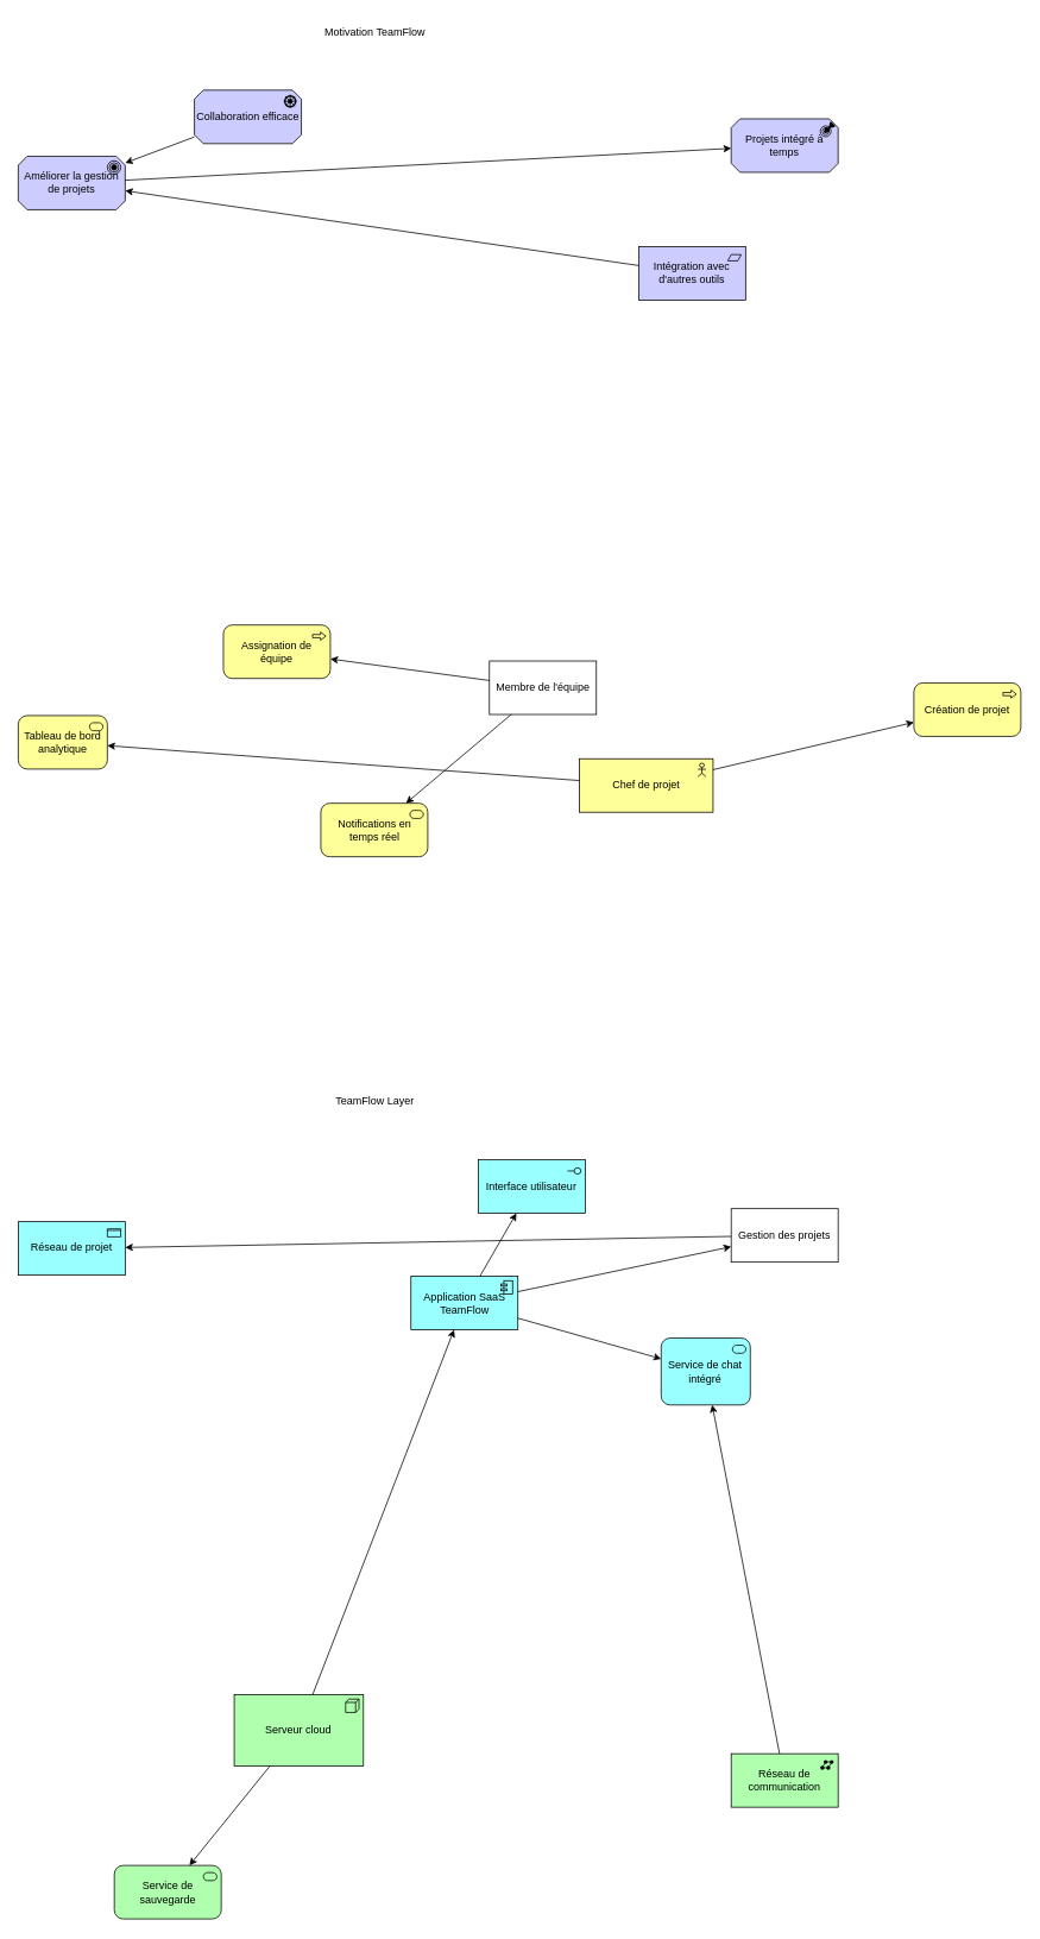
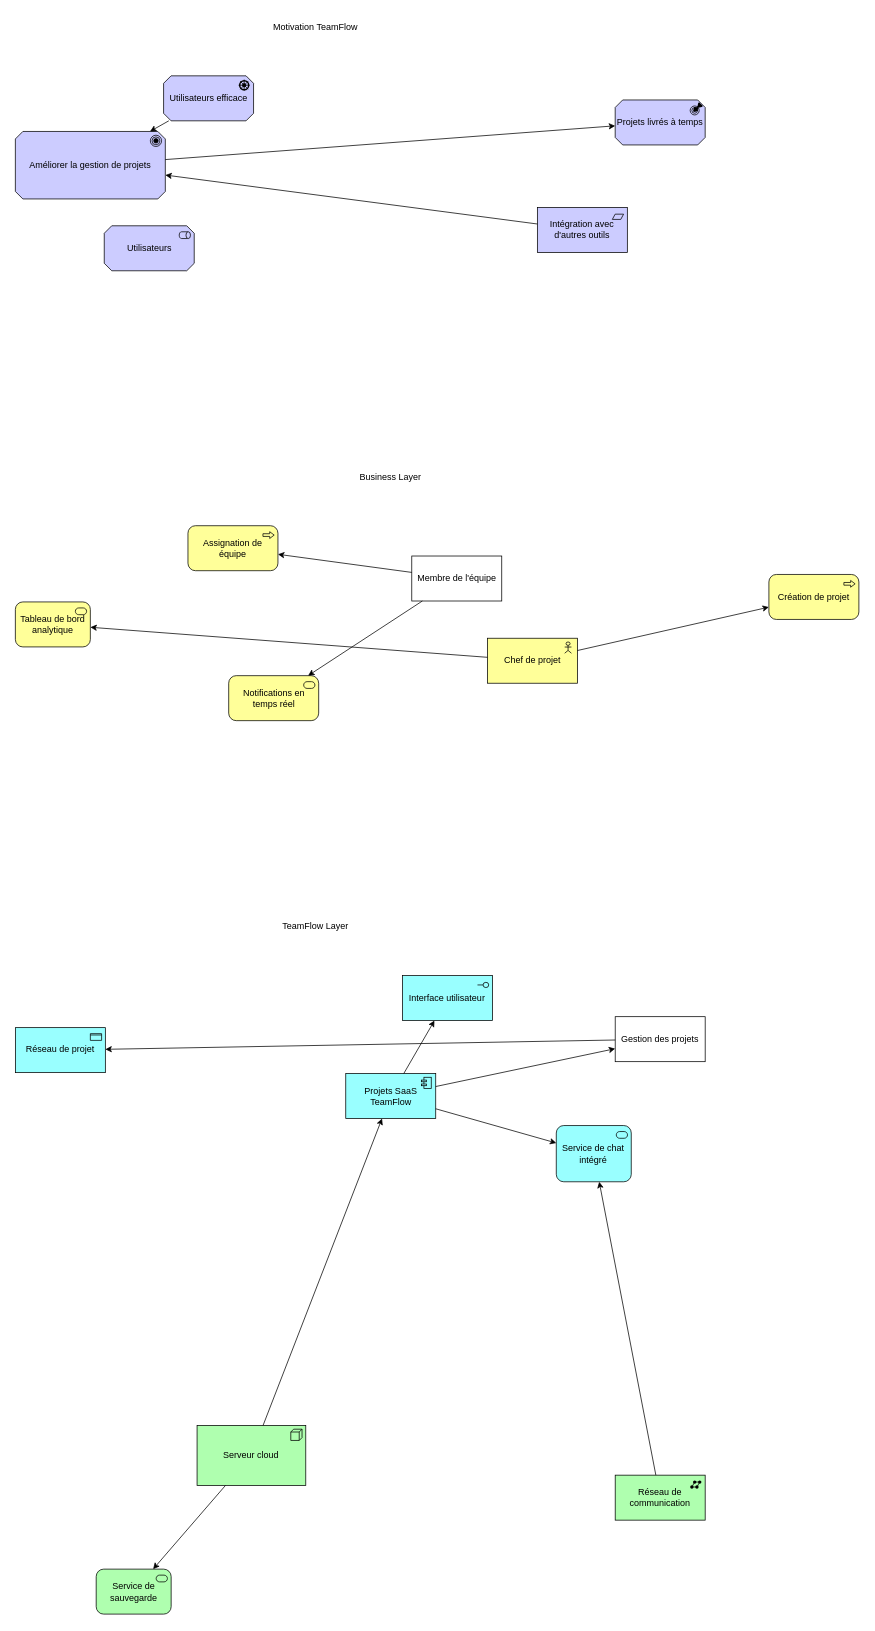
- <mxCell id="4" value="Collaboration efficace" style="html=1;outlineConnect=0;whiteSpace=wrap;fillColor=#CCCCFF;shape=mxgraph.archimate3.application;appType=driver;archiType=oct;" vertex="1" parent="1"><mxGeometry x="217.673" y="100" width="120" height="60" as="geometry" /></mxCell>
+ <mxCell id="4" value="Utilisateurs efficace" style="html=1;outlineConnect=0;whiteSpace=wrap;fillColor=#CCCCFF;shape=mxgraph.archimate3.application;appType=driver;archiType=oct;" vertex="1" parent="1"><mxGeometry x="217.673" y="100" width="120" height="60" as="geometry" /></mxCell>
- <mxCell id="6" value="Projets intégré à temps" style="html=1;outlineConnect=0;whiteSpace=wrap;fillColor=#CCCCFF;shape=mxgraph.archimate3.application;appType=outcome;archiType=oct;" vertex="1" parent="1"><mxGeometry x="820" y="132.174" width="120" height="60" as="geometry" /></mxCell>
+ <mxCell id="6" value="Projets livrés à temps" style="html=1;outlineConnect=0;whiteSpace=wrap;fillColor=#CCCCFF;shape=mxgraph.archimate3.application;appType=outcome;archiType=oct;" vertex="1" parent="1"><mxGeometry x="820" y="132.174" width="120" height="60" as="geometry" /></mxCell>
- <mxCell id="5" value="Améliorer la gestion de projets" style="html=1;outlineConnect=0;whiteSpace=wrap;fillColor=#CCCCFF;shape=mxgraph.archimate3.application;appType=goal;archiType=oct;" vertex="1" parent="1"><mxGeometry x="20" y="174.187" width="120" height="60" as="geometry" /></mxCell>
+ <mxCell id="5" value="Améliorer la gestion de projets" style="html=1;outlineConnect=0;whiteSpace=wrap;fillColor=#CCCCFF;shape=mxgraph.archimate3.application;appType=goal;archiType=oct;" vertex="1" parent="1"><mxGeometry x="20" y="174.187" width="200" height="90" as="geometry" /></mxCell>
+ <mxCell id="3" value="Utilisateurs" style="html=1;outlineConnect=0;whiteSpace=wrap;fillColor=#CCCCFF;shape=mxgraph.archimate3.application;appType=role;archiType=oct;" vertex="1" parent="1"><mxGeometry x="138.541" y="300" width="120" height="60" as="geometry" /></mxCell>
+ <mxCell id="11" value="Business Layer" style="text;html=1;align=center;verticalAlign=middle;resizable=0;points=[];" vertex="1" parent="1"><mxGeometry x="420" y="620" width="200" height="30" as="geometry" /></mxCell>
- <mxCell id="12" value="Chef de projet" style="html=1;outlineConnect=0;whiteSpace=wrap;fillColor=#ffff99;shape=mxgraph.archimate3.application;appType=actor;archiType=square;" vertex="1" parent="1"><mxGeometry x="649.645" y="850.068" width="150" height="60" as="geometry" /></mxCell>
+ <mxCell id="12" value="Chef de projet" style="html=1;outlineConnect=0;whiteSpace=wrap;fillColor=#ffff99;shape=mxgraph.archimate3.application;appType=actor;archiType=square;" vertex="1" parent="1"><mxGeometry x="649.645" y="850.068" width="120" height="60" as="geometry" /></mxCell>
- <mxCell id="17" value="Notifications en temps réel" style="html=1;outlineConnect=0;whiteSpace=wrap;fillColor=#ffff99;shape=mxgraph.archimate3.application;appType=serv;archiType=rounded;" vertex="1" parent="1"><mxGeometry x="359.52" y="900" width="120" height="60" as="geometry" /></mxCell>
+ <mxCell id="17" value="Notifications en temps réel" style="html=1;outlineConnect=0;whiteSpace=wrap;fillColor=#ffff99;shape=mxgraph.archimate3.application;appType=serv;archiType=rounded;" vertex="1" parent="1"><mxGeometry x="304.52" y="900" width="120" height="60" as="geometry" /></mxCell>
- <mxCell id="23" value="Application SaaS TeamFlow" style="html=1;outlineConnect=0;whiteSpace=wrap;fillColor=#99ffff;shape=mxgraph.archimate3.application;appType=comp;archiType=square;" vertex="1" parent="1"><mxGeometry x="460.653" y="1430.626" width="120" height="60" as="geometry" /></mxCell>
+ <mxCell id="23" value="Projets SaaS TeamFlow" style="html=1;outlineConnect=0;whiteSpace=wrap;fillColor=#99ffff;shape=mxgraph.archimate3.application;appType=comp;archiType=square;" vertex="1" parent="1"><mxGeometry x="460.653" y="1430.626" width="120" height="60" as="geometry" /></mxCell>
- <mxCell id="33" value="Service de sauvegarde" style="html=1;outlineConnect=0;whiteSpace=wrap;fillColor=#AFFFAF;shape=mxgraph.archimate3.application;appType=serv;archiType=rounded;" vertex="1" parent="1"><mxGeometry x="127.788" y="2091.632" width="120" height="60" as="geometry" /></mxCell>
+ <mxCell id="33" value="Service de sauvegarde" style="html=1;outlineConnect=0;whiteSpace=wrap;fillColor=#AFFFAF;shape=mxgraph.archimate3.application;appType=serv;archiType=rounded;" vertex="1" parent="1"><mxGeometry x="127.788" y="2091.632" width="100" height="60" as="geometry" /></mxCell>
